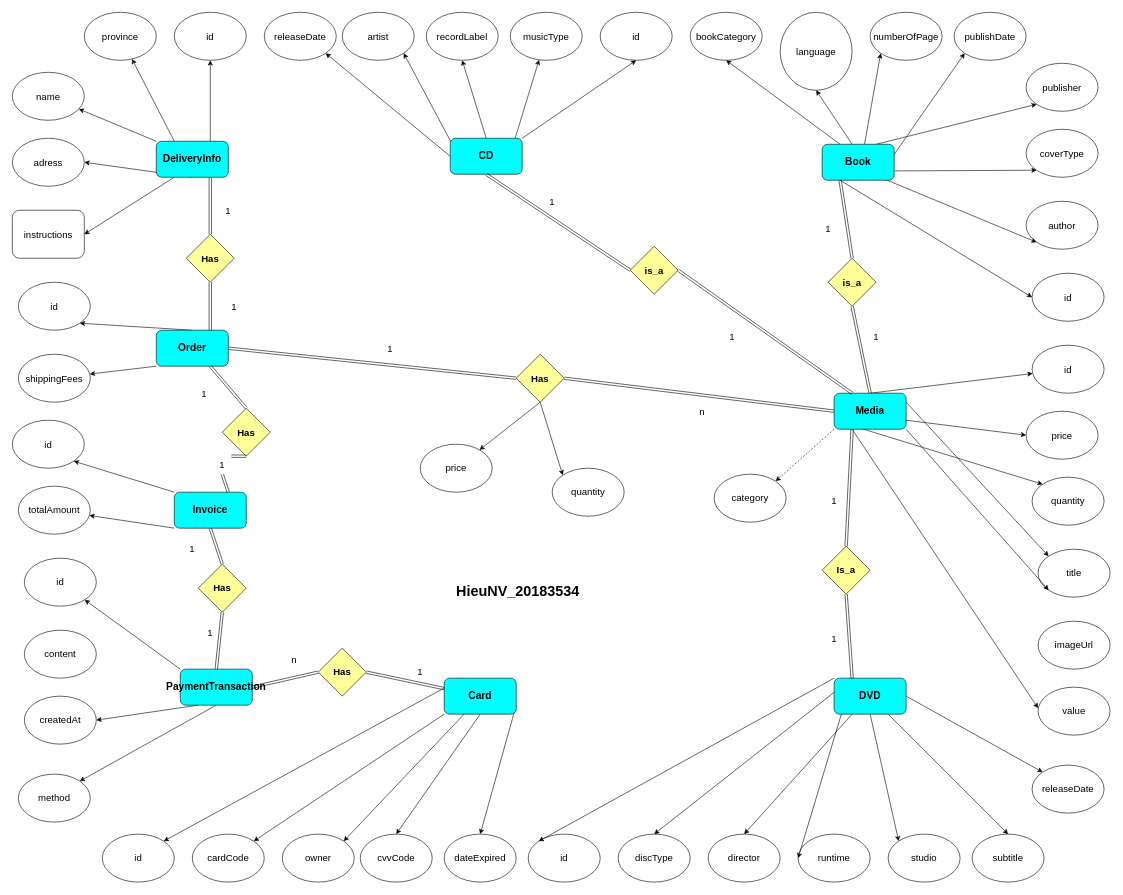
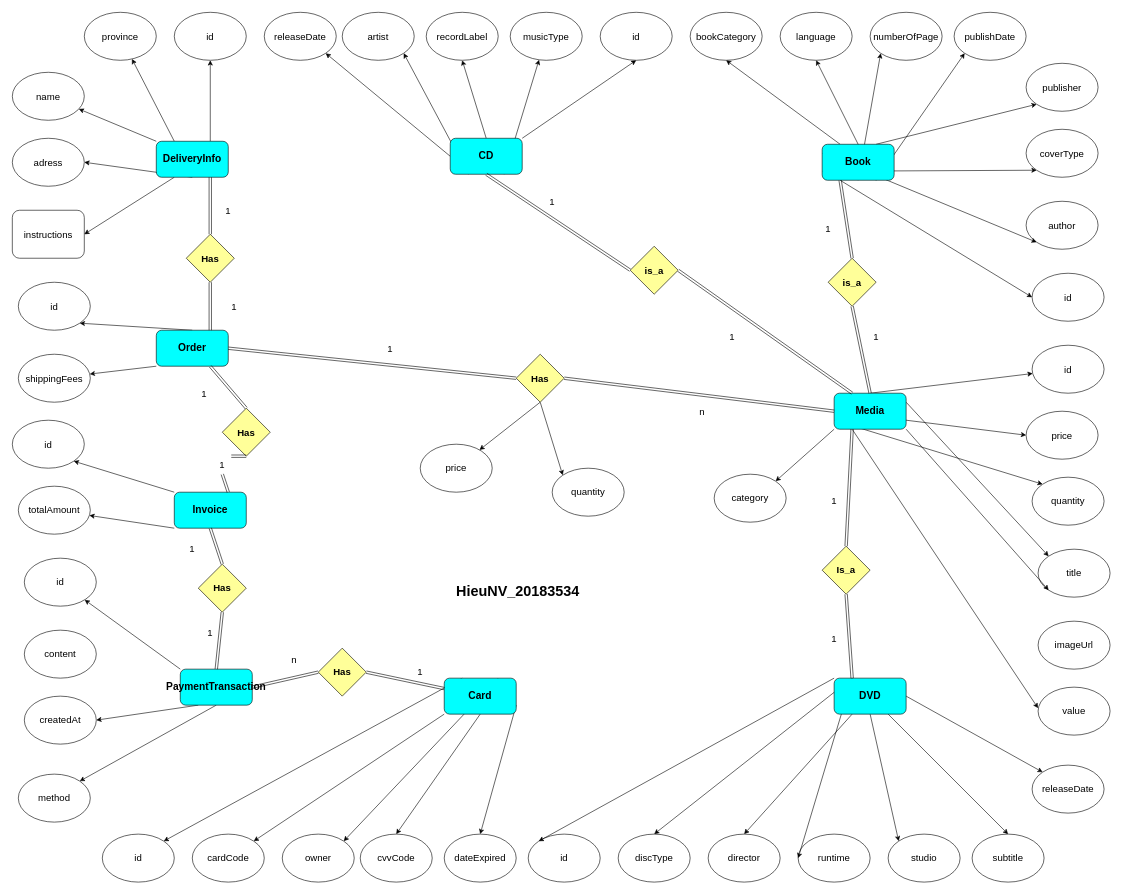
- <mxCell id="17" value="language" style="ellipse;whiteSpace=wrap;html=1;fontSize=16;" vertex="1" parent="1"><mxGeometry x="1300" y="20" width="120" height="130" as="geometry" /></mxCell>
+ <mxCell id="17" value="language" style="ellipse;whiteSpace=wrap;html=1;fontSize=16;" vertex="1" parent="1"><mxGeometry x="1300" y="20" width="120" height="80" as="geometry" /></mxCell>
- <mxCell id="67" style="edgeStyle=none;rounded=0;orthogonalLoop=1;jettySize=auto;html=1;exitX=0;exitY=1;exitDx=0;exitDy=0;entryX=1;entryY=0;entryDx=0;entryDy=0;fontSize=16;dashed=1;" edge="1" parent="1" source="68" target="145"><mxGeometry relative="1" as="geometry" /></mxCell>
+ <mxCell id="67" style="edgeStyle=none;rounded=0;orthogonalLoop=1;jettySize=auto;html=1;exitX=0;exitY=1;exitDx=0;exitDy=0;entryX=1;entryY=0;entryDx=0;entryDy=0;fontSize=16;" edge="1" parent="1" source="68" target="145"><mxGeometry relative="1" as="geometry" /></mxCell>
